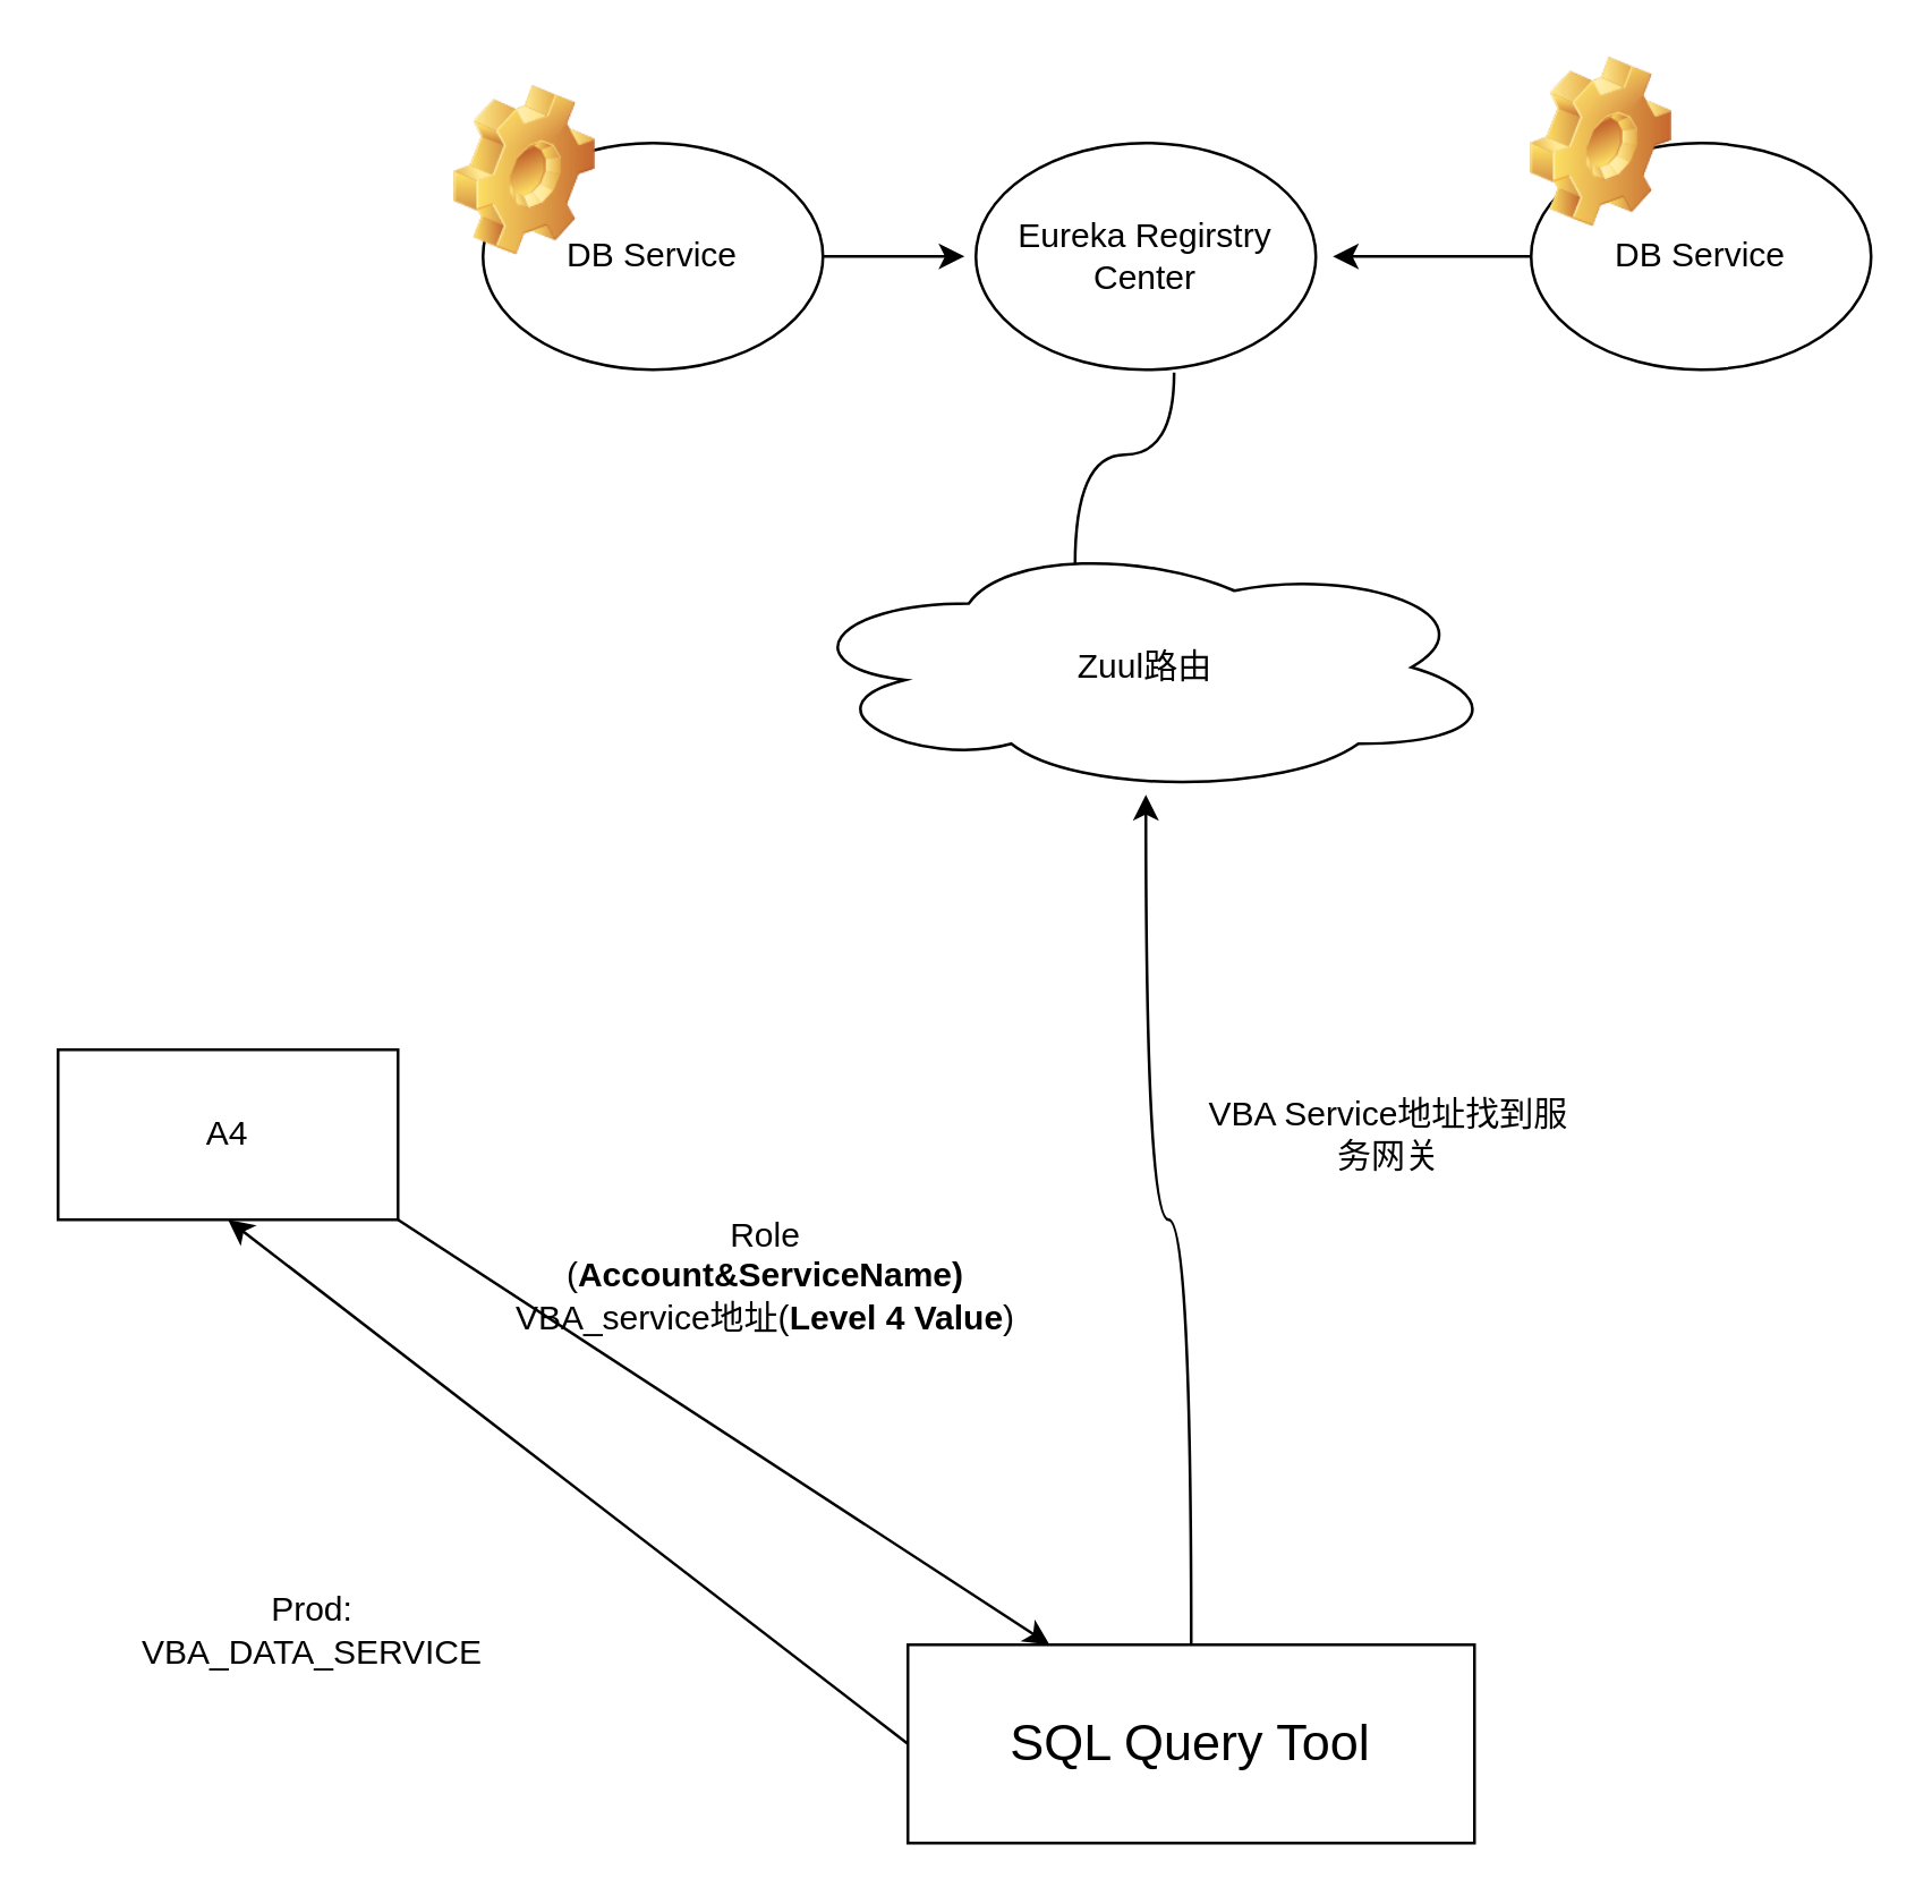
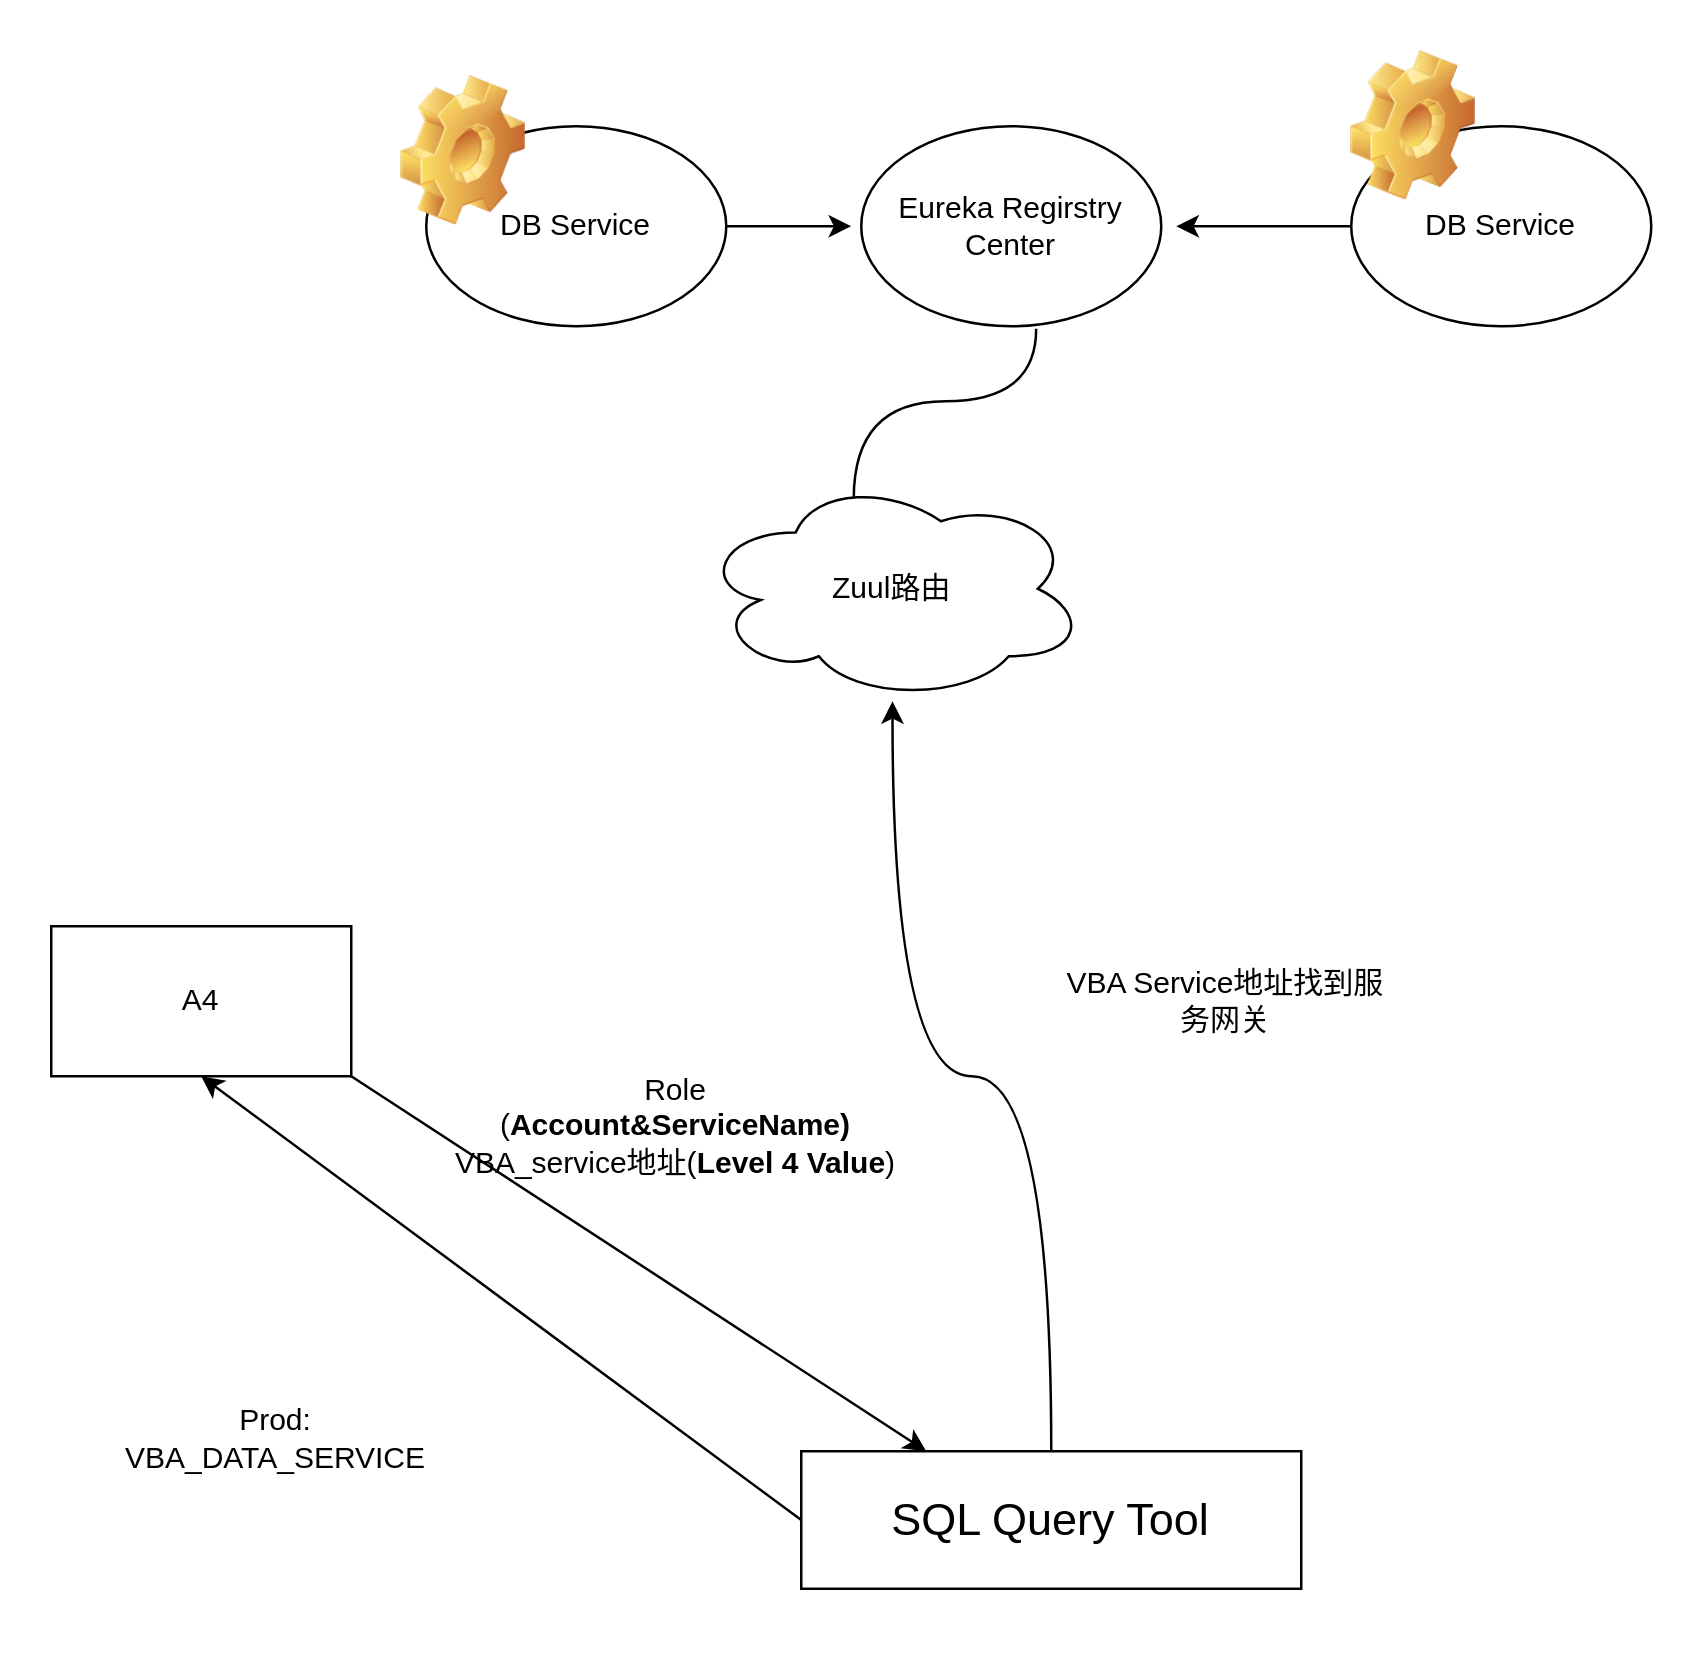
- <mxCell id="3" value="Zuul路由" style="ellipse;shape=cloud;whiteSpace=wrap;html=1;" vertex="1" parent="1"><mxGeometry x="279" y="190" width="250" height="90" as="geometry" /></mxCell>
+ <mxCell id="3" value="Zuul路由" style="ellipse;shape=cloud;whiteSpace=wrap;html=1;" vertex="1" parent="1"><mxGeometry x="279" y="190" width="155" height="90" as="geometry" /></mxCell>
- <mxCell id="7" value="&lt;font style=&quot;font-size: 18px&quot;&gt;SQL Query Tool&lt;/font&gt;" style="rounded=0;whiteSpace=wrap;html=1;" vertex="1" parent="1"><mxGeometry x="320" y="580" width="200" height="70" as="geometry" /></mxCell>
+ <mxCell id="7" value="&lt;font style=&quot;font-size: 18px&quot;&gt;SQL Query Tool&lt;/font&gt;" style="rounded=0;whiteSpace=wrap;html=1;" vertex="1" parent="1"><mxGeometry x="320" y="580" width="200" height="55" as="geometry" /></mxCell>
